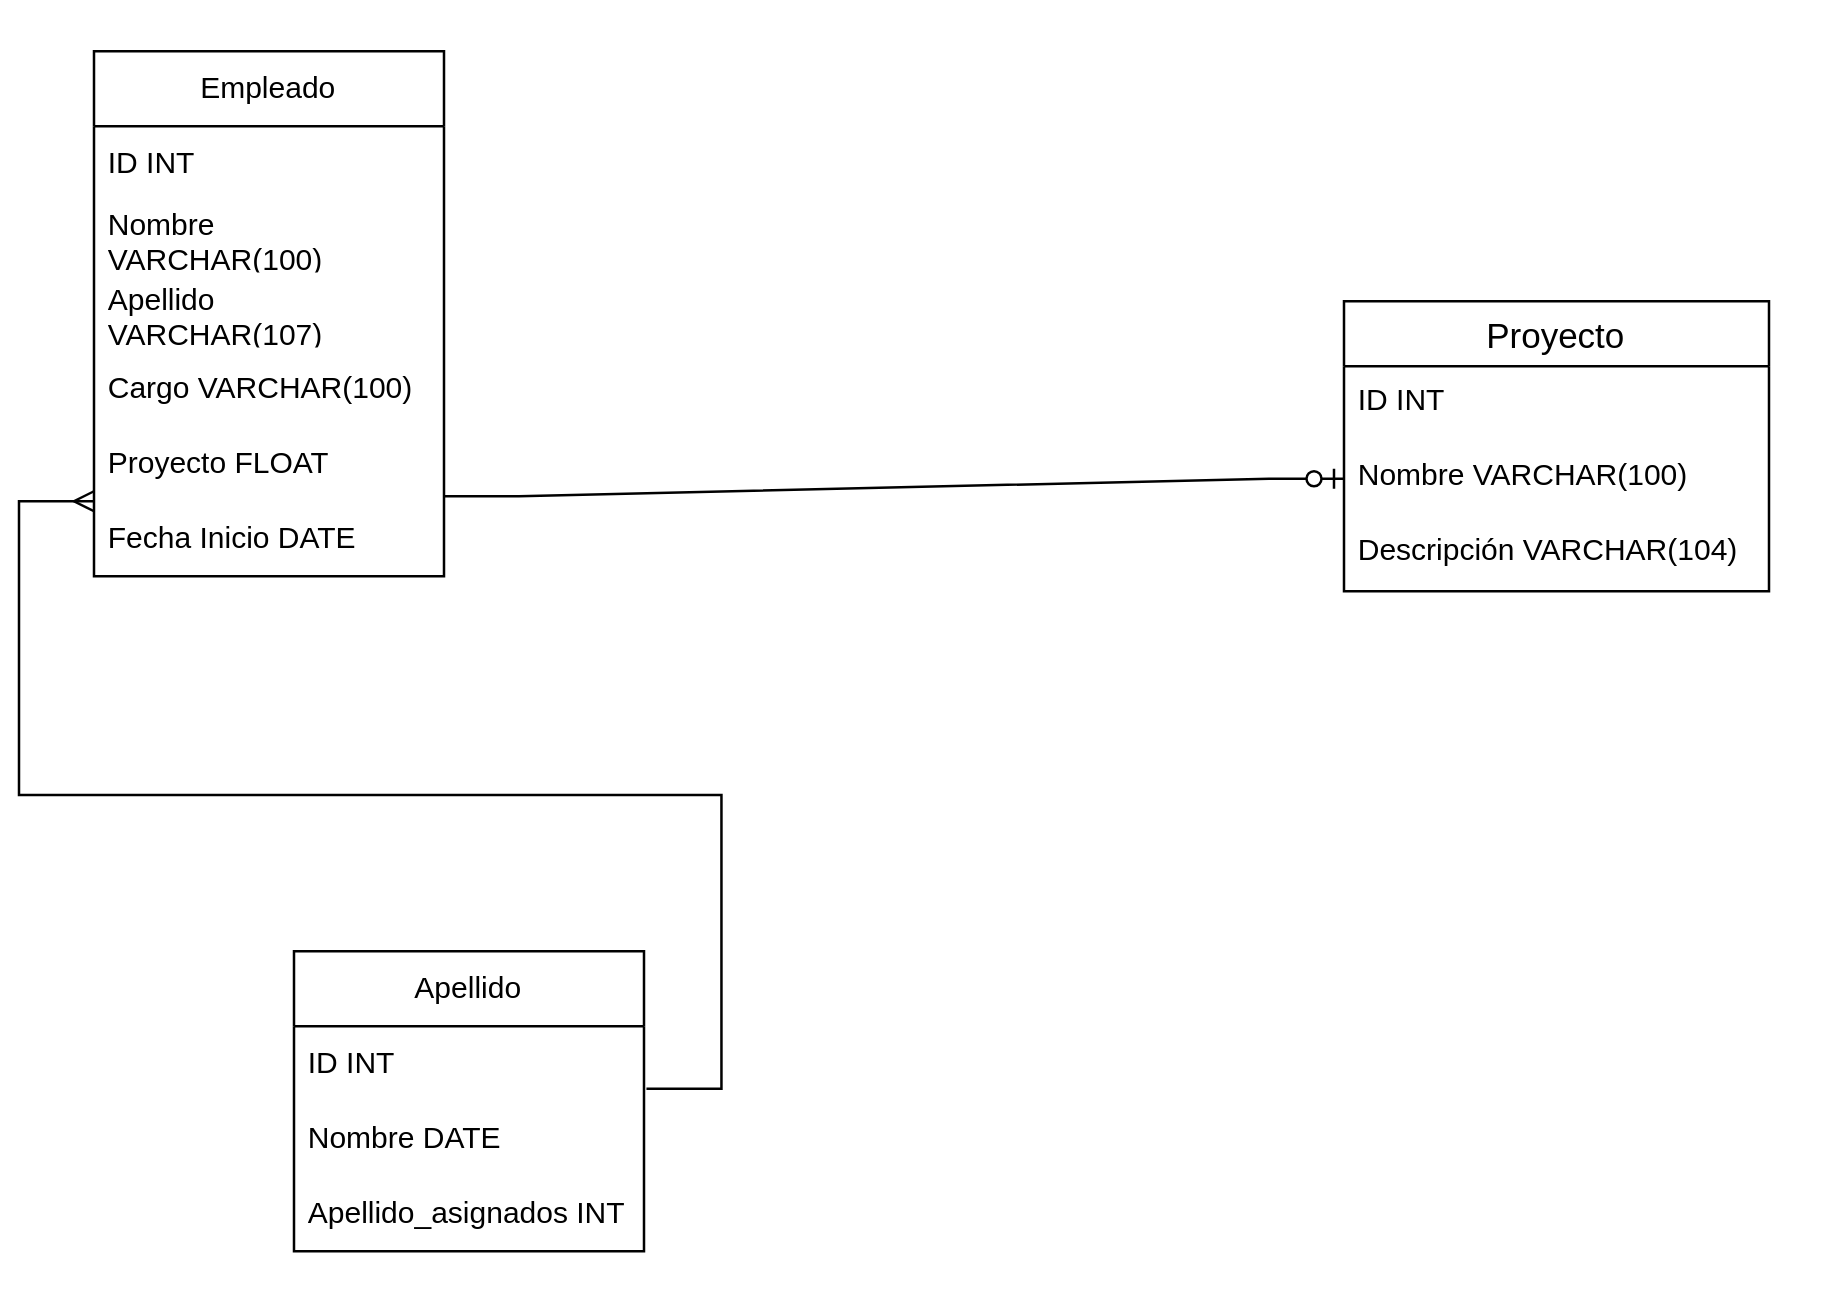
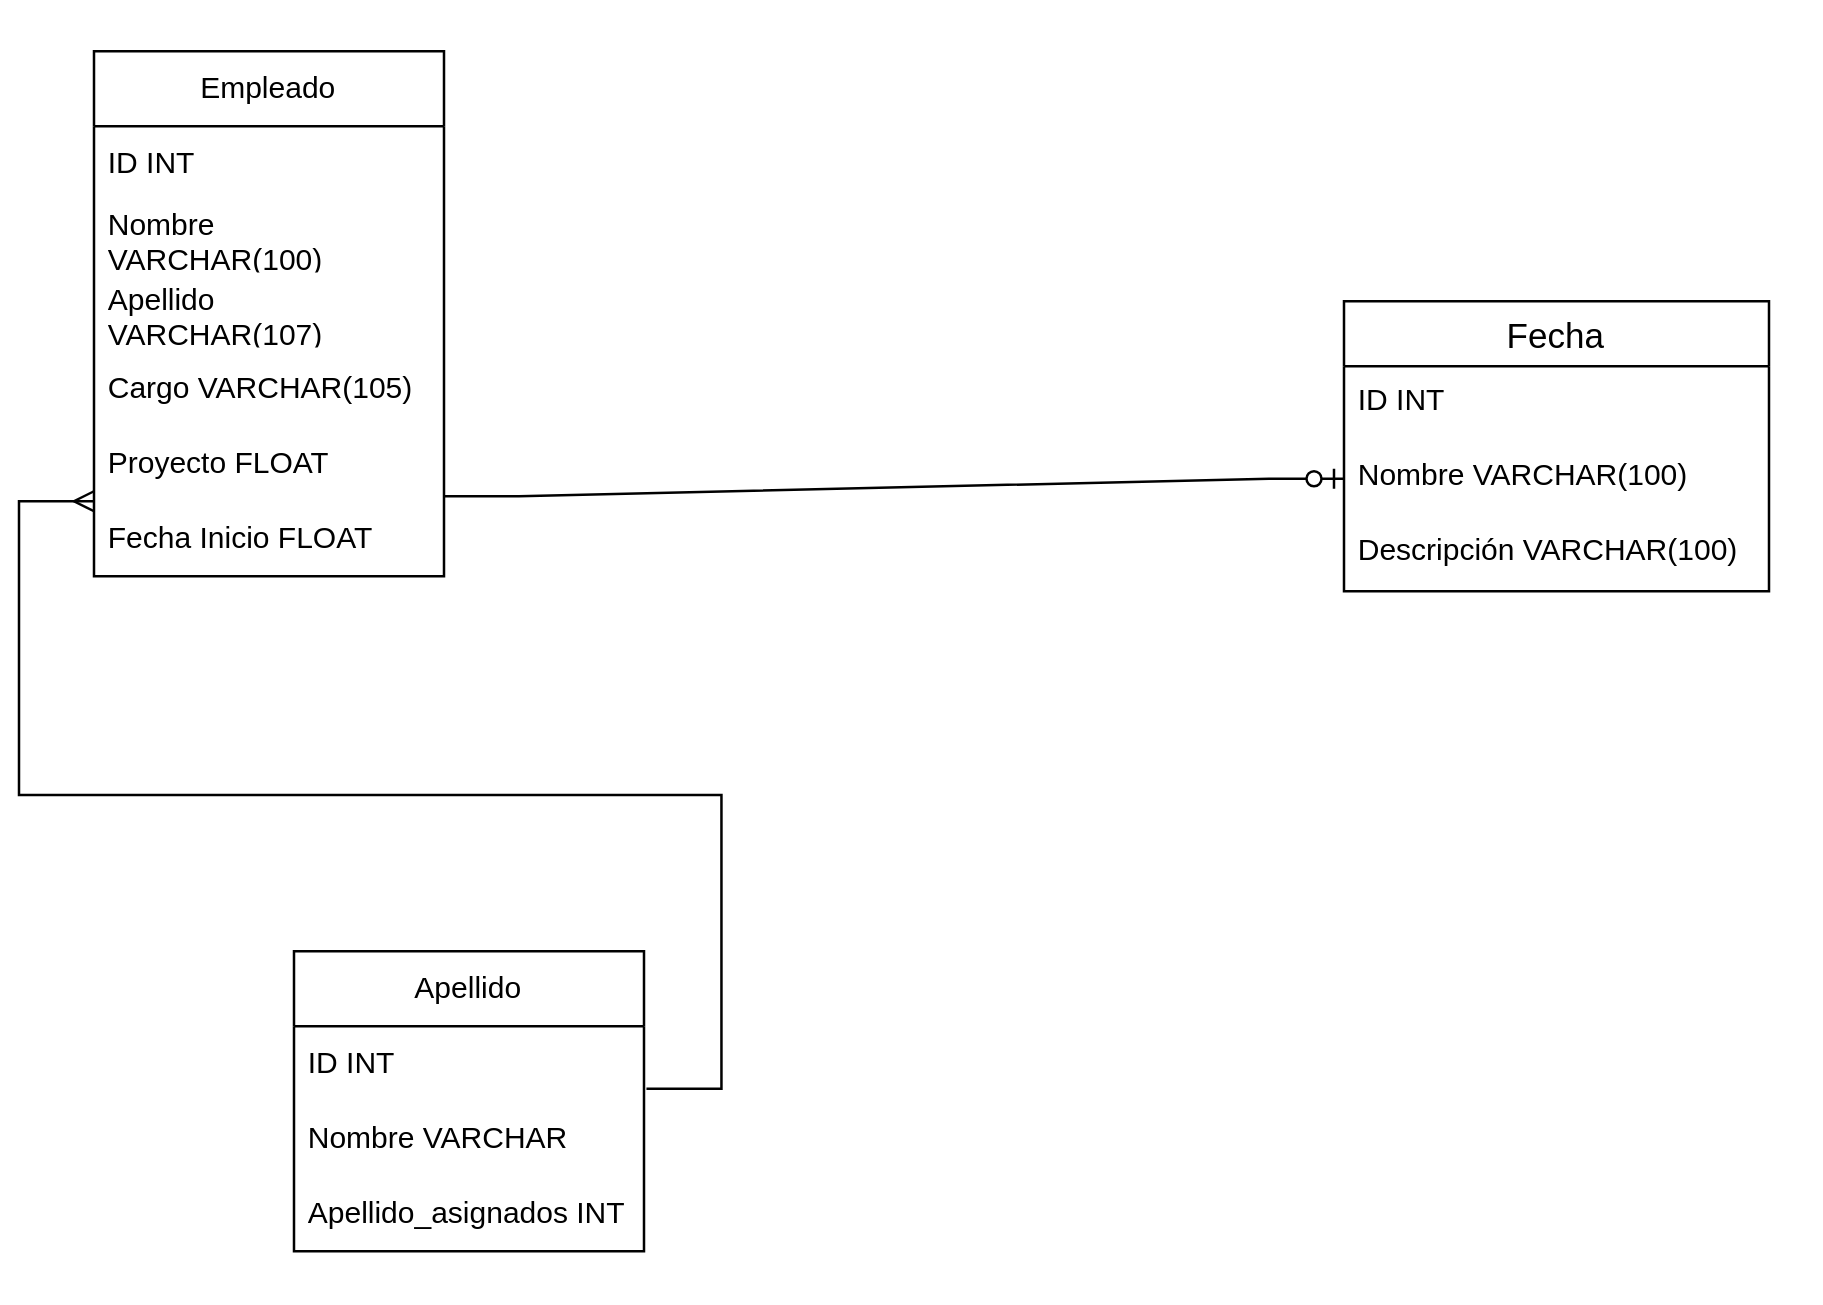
- <mxCell id="13" value="Proyecto" style="swimlane;fontStyle=0;childLayout=stackLayout;horizontal=1;startSize=26;horizontalStack=0;resizeParent=1;resizeParentMax=0;resizeLast=0;collapsible=1;marginBottom=0;align=center;fontSize=14;" parent="1" vertex="1"><mxGeometry x="520" y="120" width="170" height="116" as="geometry" /></mxCell>
+ <mxCell id="13" value="Fecha" style="swimlane;fontStyle=0;childLayout=stackLayout;horizontal=1;startSize=26;horizontalStack=0;resizeParent=1;resizeParentMax=0;resizeLast=0;collapsible=1;marginBottom=0;align=center;fontSize=14;" parent="1" vertex="1"><mxGeometry x="520" y="120" width="170" height="116" as="geometry" /></mxCell>
- <mxCell id="6" value="Cargo VARCHAR(100)" style="text;strokeColor=none;fillColor=none;align=left;verticalAlign=middle;spacingLeft=4;spacingRight=4;overflow=hidden;points=[[0,0.5],[1,0.5]];portConstraint=eastwest;rotatable=0;whiteSpace=wrap;html=1;" parent="2" vertex="1"><mxGeometry y="120" width="140" height="30" as="geometry" /></mxCell>
+ <mxCell id="6" value="Cargo VARCHAR(105)" style="text;strokeColor=none;fillColor=none;align=left;verticalAlign=middle;spacingLeft=4;spacingRight=4;overflow=hidden;points=[[0,0.5],[1,0.5]];portConstraint=eastwest;rotatable=0;whiteSpace=wrap;html=1;" parent="2" vertex="1"><mxGeometry y="120" width="140" height="30" as="geometry" /></mxCell>
- <mxCell id="8" value="Fecha Inicio DATE" style="text;strokeColor=none;fillColor=none;align=left;verticalAlign=middle;spacingLeft=4;spacingRight=4;overflow=hidden;points=[[0,0.5],[1,0.5]];portConstraint=eastwest;rotatable=0;whiteSpace=wrap;html=1;" parent="2" vertex="1"><mxGeometry y="180" width="140" height="30" as="geometry" /></mxCell>
+ <mxCell id="8" value="Fecha Inicio FLOAT" style="text;strokeColor=none;fillColor=none;align=left;verticalAlign=middle;spacingLeft=4;spacingRight=4;overflow=hidden;points=[[0,0.5],[1,0.5]];portConstraint=eastwest;rotatable=0;whiteSpace=wrap;html=1;" parent="2" vertex="1"><mxGeometry y="180" width="140" height="30" as="geometry" /></mxCell>
- <mxCell id="16" value="Descripción VARCHAR(104)" style="text;strokeColor=none;fillColor=none;spacingLeft=4;spacingRight=4;overflow=hidden;rotatable=0;points=[[0,0.5],[1,0.5]];portConstraint=eastwest;fontSize=12;whiteSpace=wrap;html=1;" parent="13" vertex="1"><mxGeometry y="86" width="170" height="30" as="geometry" /></mxCell>
+ <mxCell id="16" value="Descripción VARCHAR(100)" style="text;strokeColor=none;fillColor=none;spacingLeft=4;spacingRight=4;overflow=hidden;rotatable=0;points=[[0,0.5],[1,0.5]];portConstraint=eastwest;fontSize=12;whiteSpace=wrap;html=1;" parent="13" vertex="1"><mxGeometry y="86" width="170" height="30" as="geometry" /></mxCell>
- <mxCell id="11" value="Nombre DATE" style="text;strokeColor=none;fillColor=none;align=left;verticalAlign=middle;spacingLeft=4;spacingRight=4;overflow=hidden;points=[[0,0.5],[1,0.5]];portConstraint=eastwest;rotatable=0;whiteSpace=wrap;html=1;" parent="9" vertex="1"><mxGeometry y="60" width="140" height="30" as="geometry" /></mxCell>
+ <mxCell id="11" value="Nombre VARCHAR" style="text;strokeColor=none;fillColor=none;align=left;verticalAlign=middle;spacingLeft=4;spacingRight=4;overflow=hidden;points=[[0,0.5],[1,0.5]];portConstraint=eastwest;rotatable=0;whiteSpace=wrap;html=1;" parent="9" vertex="1"><mxGeometry y="60" width="140" height="30" as="geometry" /></mxCell>
